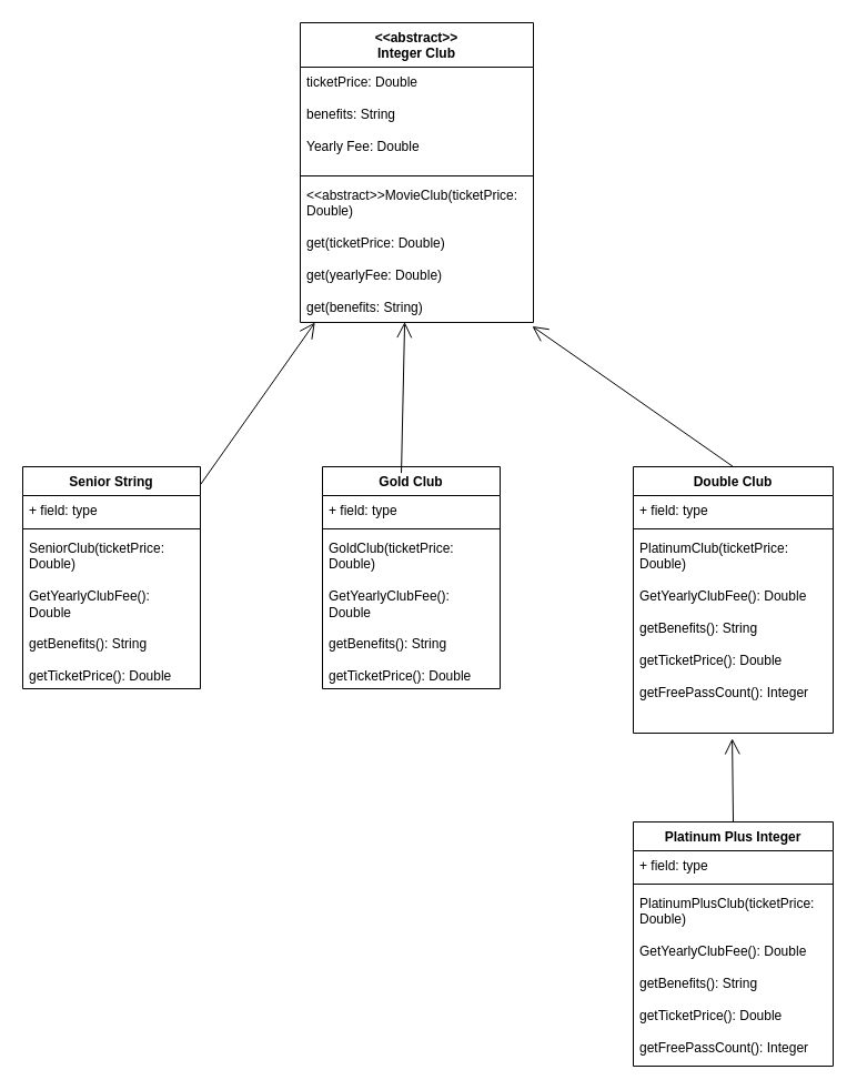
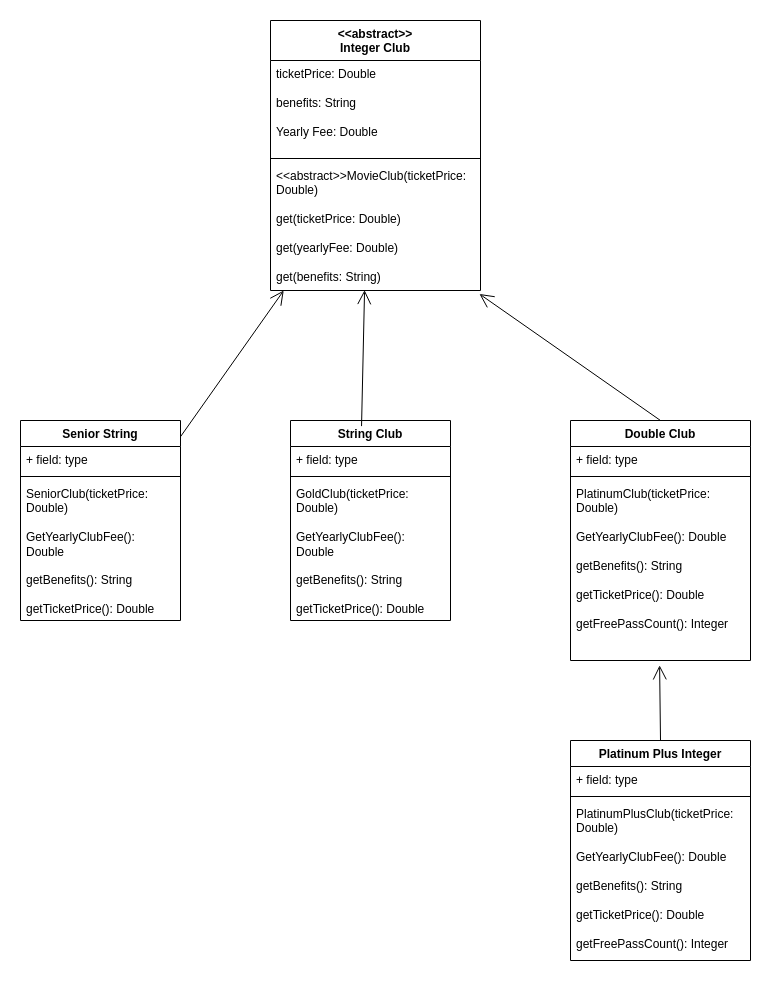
- <mxCell id="2" value="Gold Club" style="swimlane;fontStyle=1;align=center;verticalAlign=top;childLayout=stackLayout;horizontal=1;startSize=26;horizontalStack=0;resizeParent=1;resizeParentMax=0;resizeLast=0;collapsible=1;marginBottom=0;whiteSpace=wrap;html=1;" vertex="1" parent="1"><mxGeometry x="290" y="420" width="160" height="200" as="geometry" /></mxCell>
+ <mxCell id="2" value="String Club" style="swimlane;fontStyle=1;align=center;verticalAlign=top;childLayout=stackLayout;horizontal=1;startSize=26;horizontalStack=0;resizeParent=1;resizeParentMax=0;resizeLast=0;collapsible=1;marginBottom=0;whiteSpace=wrap;html=1;" vertex="1" parent="1"><mxGeometry x="290" y="420" width="160" height="200" as="geometry" /></mxCell>
